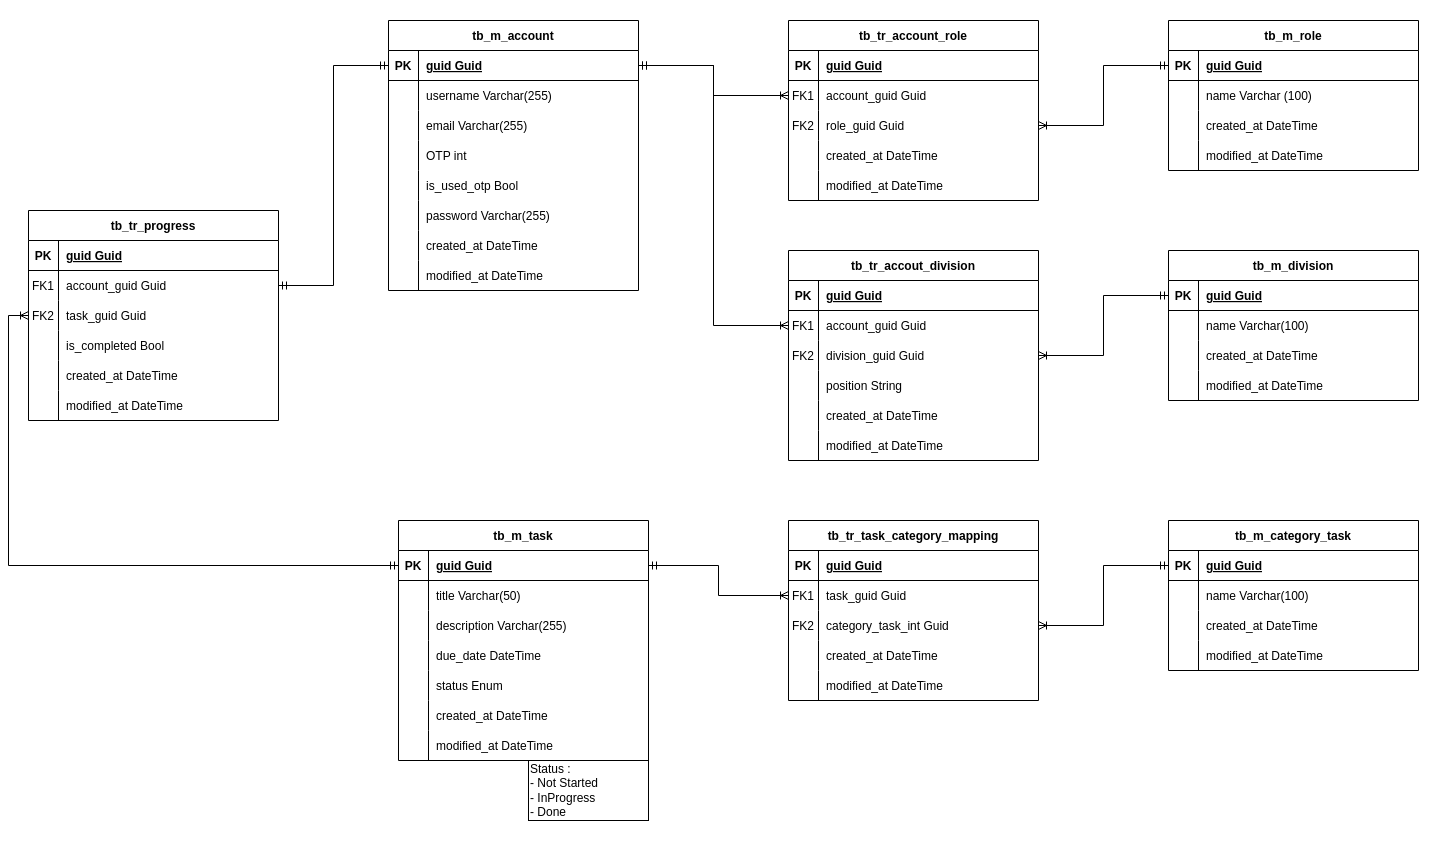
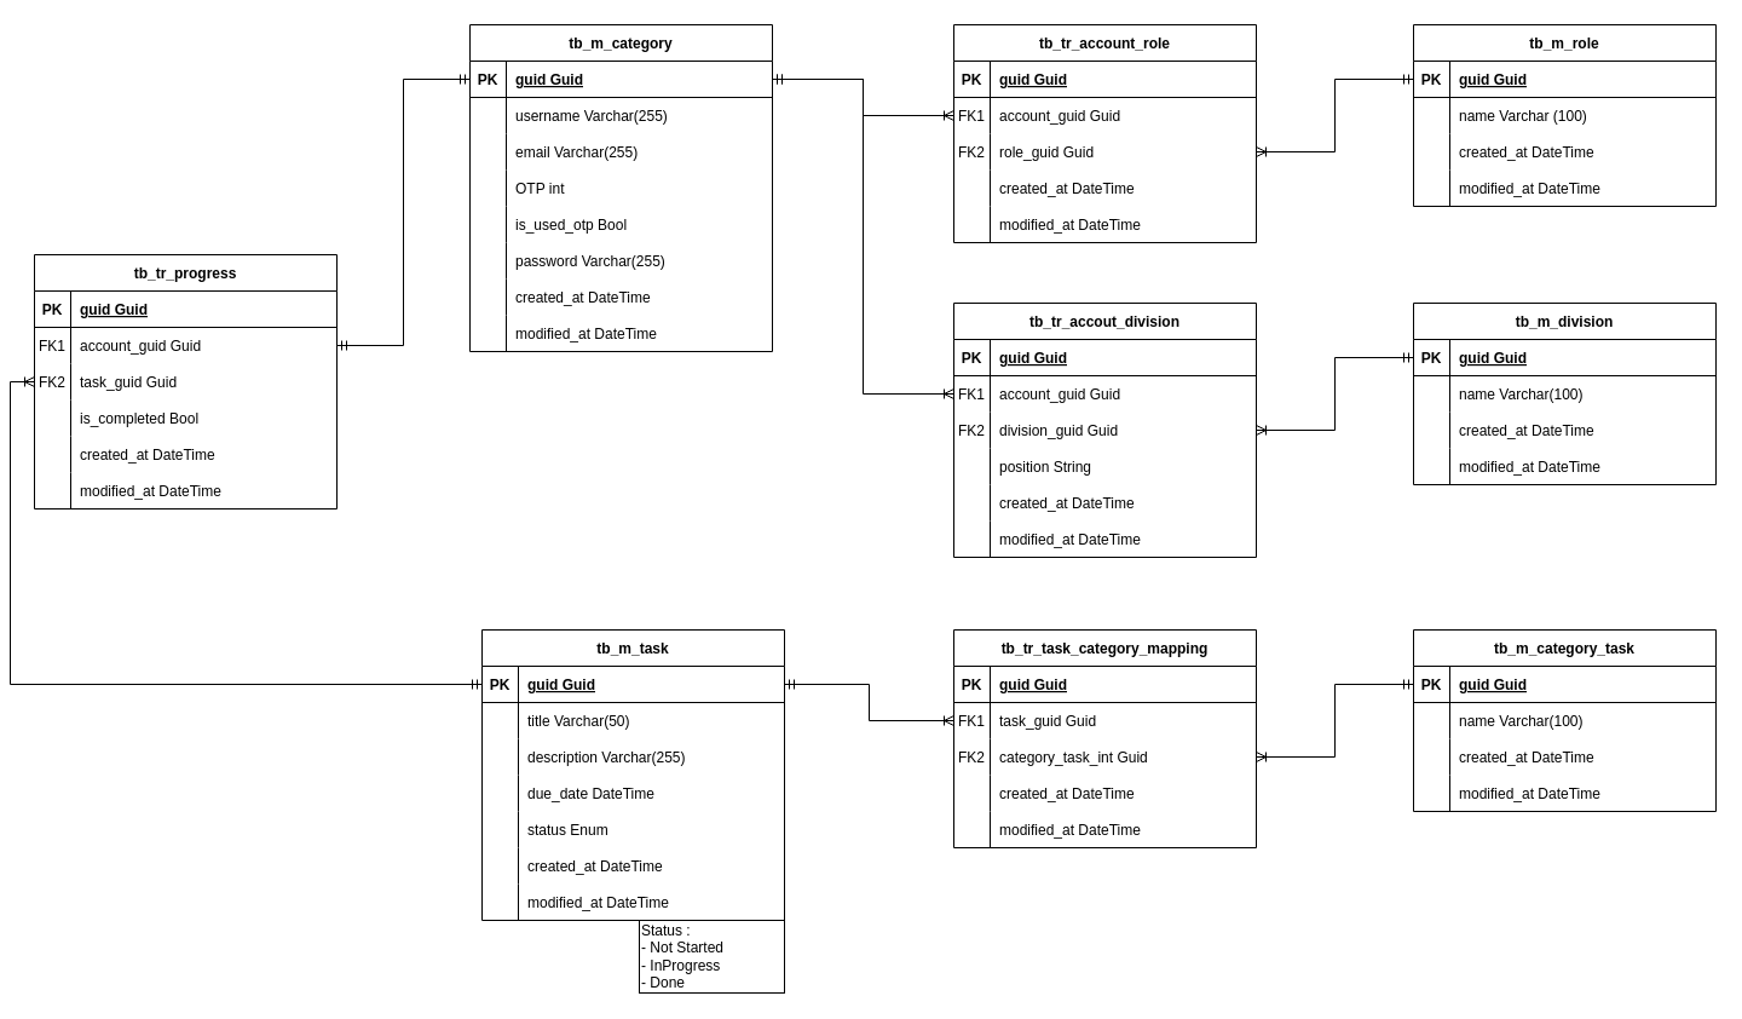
- <mxCell id="31" value="tb_m_account" style="shape=table;startSize=30;container=1;collapsible=1;childLayout=tableLayout;fixedRows=1;rowLines=0;fontStyle=1;align=center;resizeLast=1;" parent="1" vertex="1"><mxGeometry x="380" y="20" width="250" height="270" as="geometry" /></mxCell>
+ <mxCell id="31" value="tb_m_category" style="shape=table;startSize=30;container=1;collapsible=1;childLayout=tableLayout;fixedRows=1;rowLines=0;fontStyle=1;align=center;resizeLast=1;" parent="1" vertex="1"><mxGeometry x="380" y="20" width="250" height="270" as="geometry" /></mxCell>
